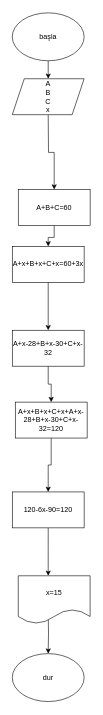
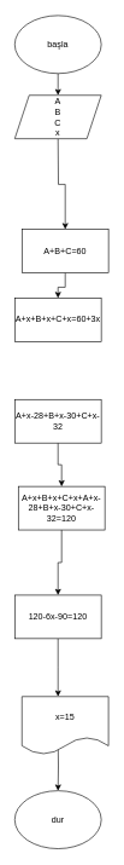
- <mxCell id="7" value="" style="edgeStyle=orthogonalEdgeStyle;rounded=0;orthogonalLoop=1;jettySize=auto;html=1;" parent="1" source="8" target="11" edge="1"><mxGeometry relative="1" as="geometry" /></mxCell>
